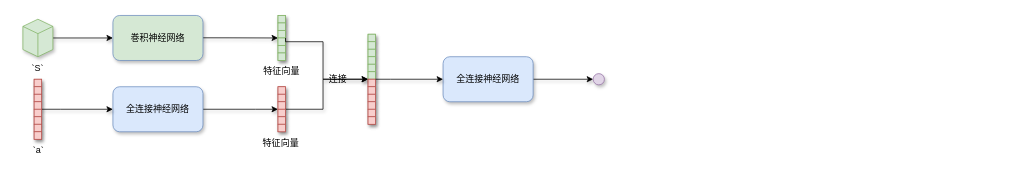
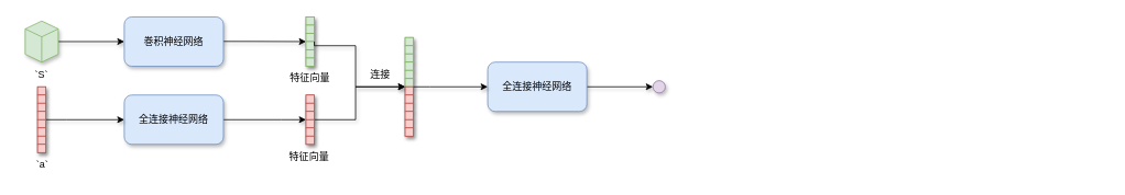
- <mxCell id="7" value="巻积神经网络" style="rounded=1;whiteSpace=wrap;html=1;fillColor=#d5e8d4;strokeColor=#6c8ebf;shadow=1;" vertex="1" parent="1"><mxGeometry x="150" y="20" width="120" height="60" as="geometry" /></mxCell>
+ <mxCell id="7" value="巻积神经网络" style="rounded=1;whiteSpace=wrap;html=1;fillColor=#dae8fc;strokeColor=#6c8ebf;shadow=1;" vertex="1" parent="1"><mxGeometry x="150" y="20" width="120" height="60" as="geometry" /></mxCell>
- <mxCell id="60" value="连接" style="text;strokeColor=none;align=center;fillColor=none;html=1;verticalAlign=middle;whiteSpace=wrap;rounded=0;shadow=1;" vertex="1" parent="1"><mxGeometry x="420" y="90" width="60" height="30" as="geometry" /></mxCell>
+ <mxCell id="60" value="连接" style="text;strokeColor=none;align=center;fillColor=none;html=1;verticalAlign=middle;whiteSpace=wrap;rounded=0;shadow=1;" vertex="1" parent="1"><mxGeometry x="430" y="75" width="60" height="30" as="geometry" /></mxCell>
